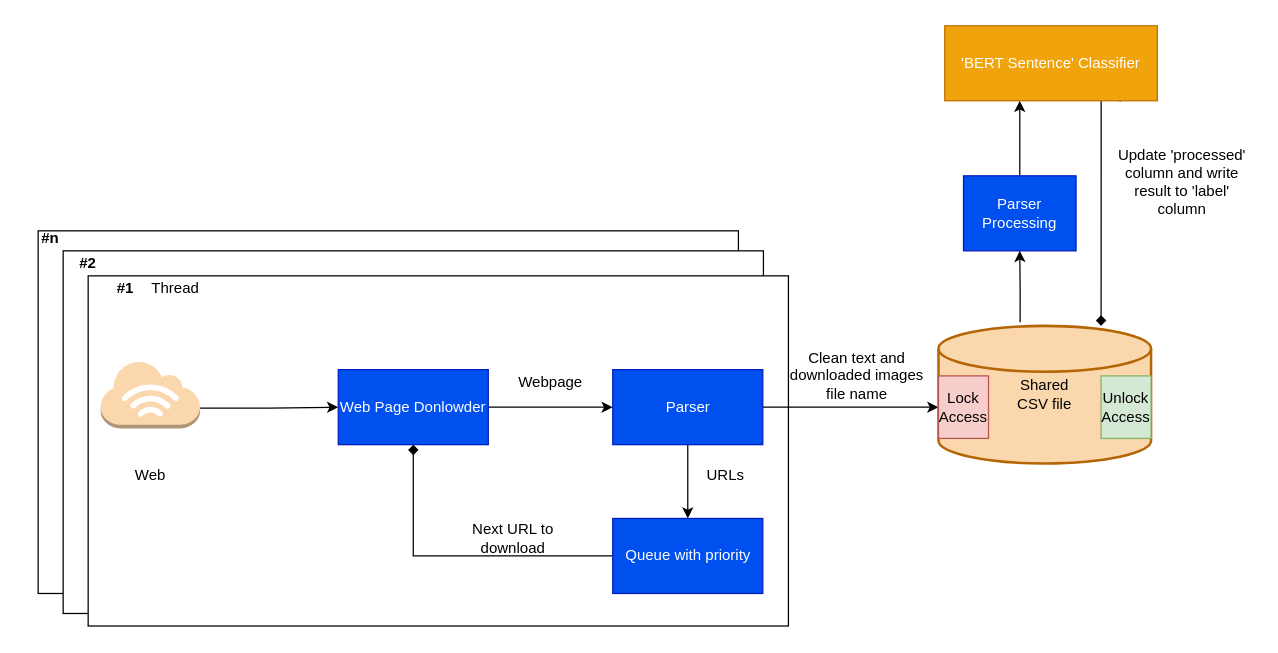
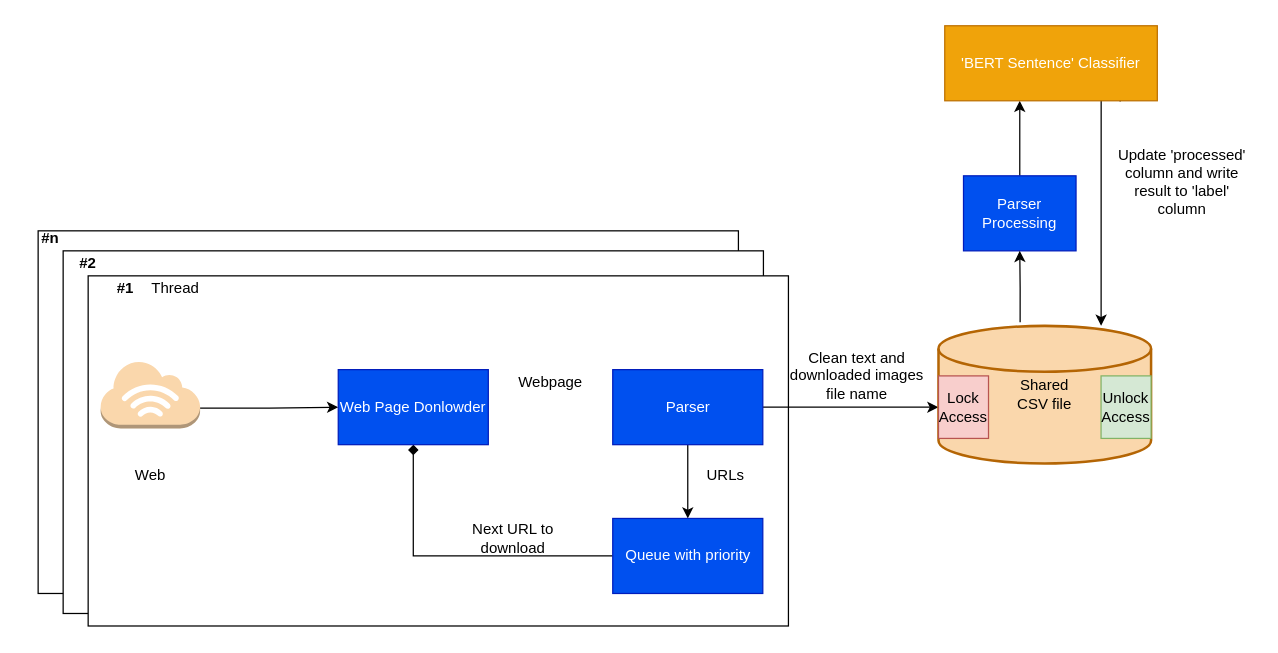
- <mxCell id="22" style="edgeStyle=orthogonalEdgeStyle;rounded=0;orthogonalLoop=1;jettySize=auto;html=1;exitX=0.825;exitY=1.011;exitDx=0;exitDy=0;entryX=0.765;entryY=0;entryDx=0;entryDy=0;entryPerimeter=0;exitPerimeter=0;endArrow=diamond;" edge="1" parent="1" source="23" target="19"><mxGeometry relative="1" as="geometry"><Array as="points"><mxPoint x="880" y="21" /></Array></mxGeometry></mxCell>
+ <mxCell id="22" style="edgeStyle=orthogonalEdgeStyle;rounded=0;orthogonalLoop=1;jettySize=auto;html=1;exitX=0.825;exitY=1.011;exitDx=0;exitDy=0;entryX=0.765;entryY=0;entryDx=0;entryDy=0;entryPerimeter=0;exitPerimeter=0;" edge="1" parent="1" source="23" target="19"><mxGeometry relative="1" as="geometry"><Array as="points"><mxPoint x="880" y="21" /></Array></mxGeometry></mxCell>
- <mxCell id="5" style="edgeStyle=orthogonalEdgeStyle;rounded=0;orthogonalLoop=1;jettySize=auto;html=1;exitX=1;exitY=0.5;exitDx=0;exitDy=0;entryX=0;entryY=0.5;entryDx=0;entryDy=0;" parent="1" source="18" target="8" edge="1"><mxGeometry relative="1" as="geometry" /></mxCell>
